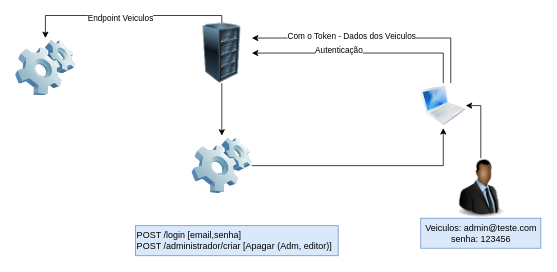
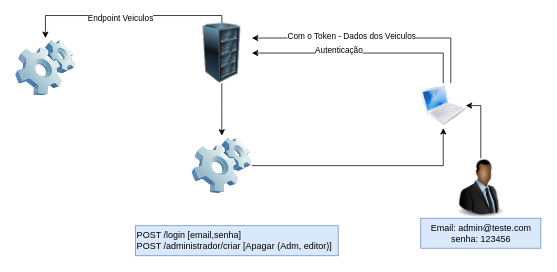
- <mxCell id="13" value="Veiculos: admin@teste.com&lt;div&gt;senha: 123456&lt;/div&gt;" style="text;html=1;align=center;verticalAlign=middle;resizable=0;points=[];autosize=1;fillColor=#dae8fc;strokeColor=#6c8ebf;" parent="1" vertex="1"><mxGeometry x="560" y="290" width="160" height="40" as="geometry" /></mxCell>
+ <mxCell id="13" value="Email: admin@teste.com&lt;div&gt;senha: 123456&lt;/div&gt;" style="text;html=1;align=center;verticalAlign=middle;resizable=0;points=[];autosize=1;fillColor=#dae8fc;strokeColor=#6c8ebf;" parent="1" vertex="1"><mxGeometry x="560" y="290" width="160" height="40" as="geometry" /></mxCell>
